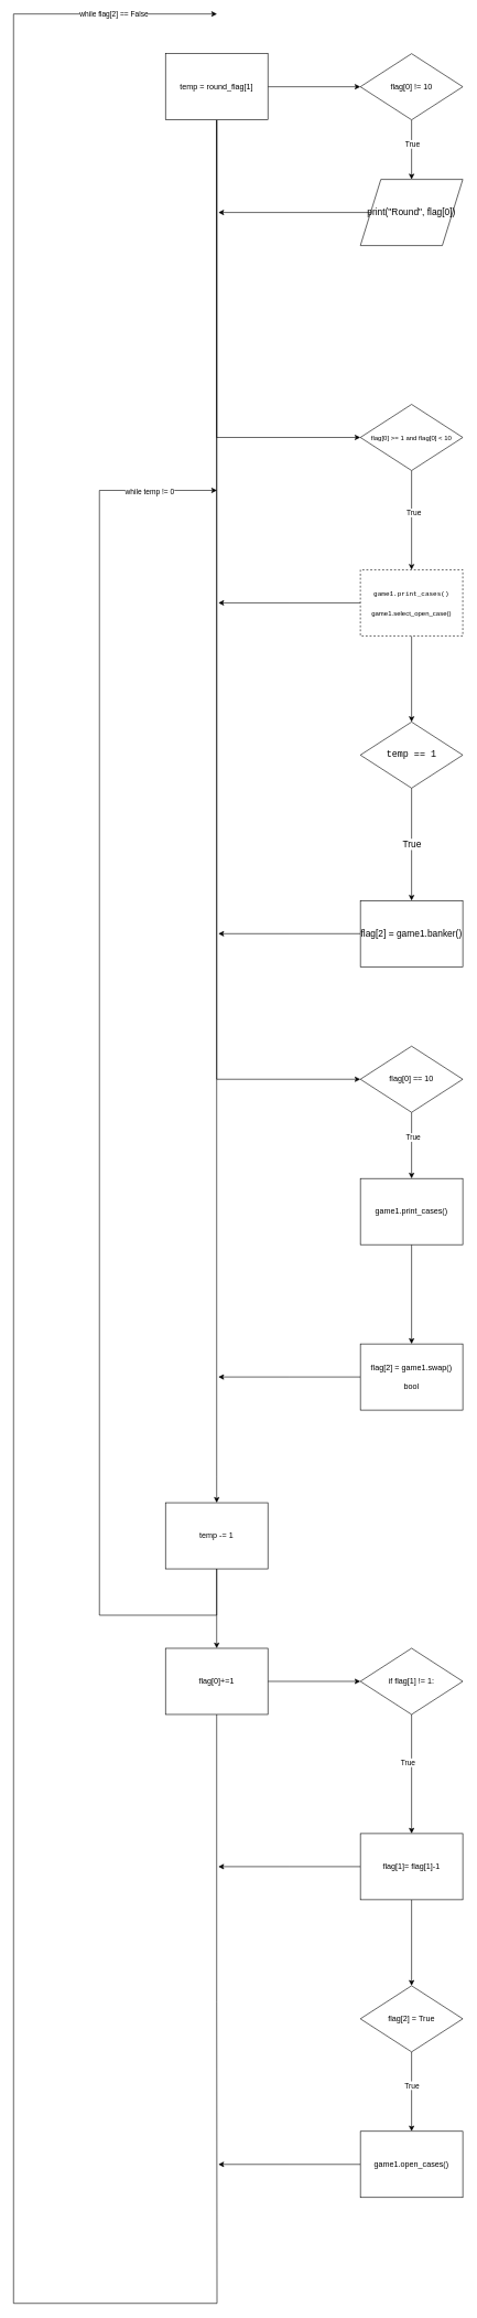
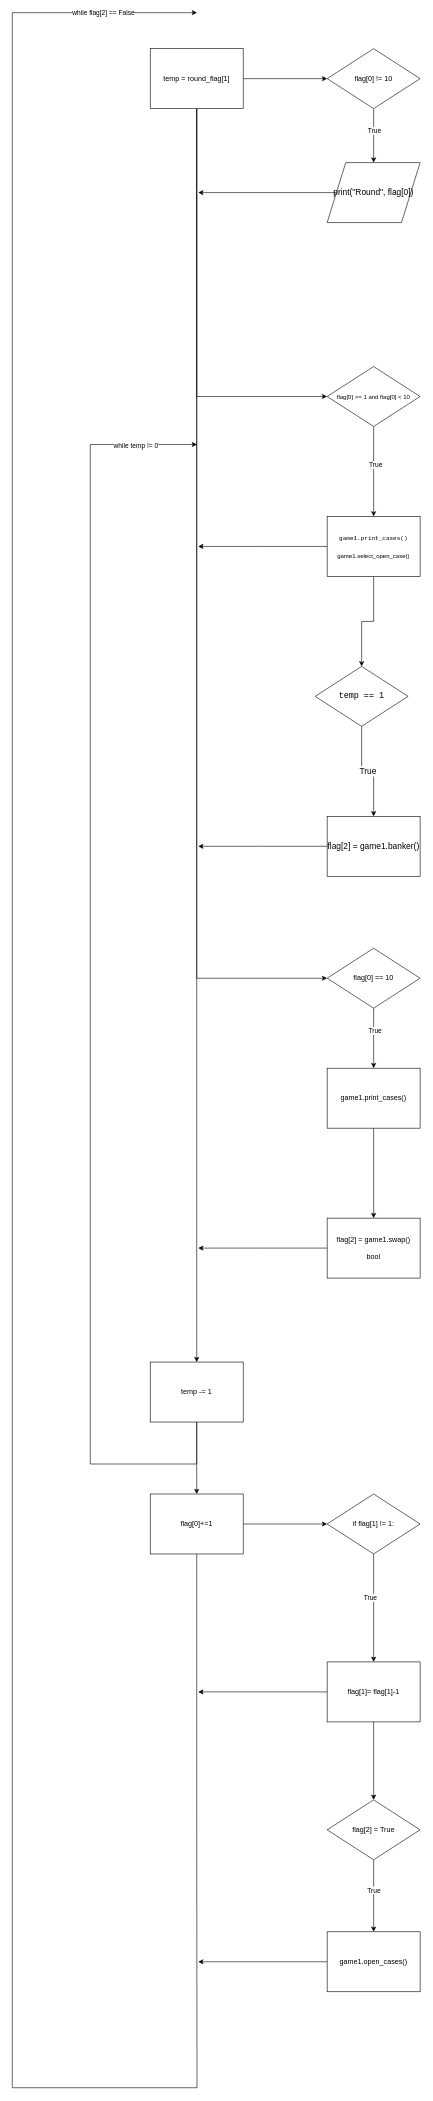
- <mxCell id="19" value="&lt;div style=&quot;font-family: &amp;#34;menlo&amp;#34; , &amp;#34;monaco&amp;#34; , &amp;#34;courier new&amp;#34; , monospace&quot;&gt;&lt;font style=&quot;font-size: 10px&quot;&gt;game1.print_cases()&lt;/font&gt;&lt;/div&gt;&lt;div style=&quot;font-family: &amp;#34;menlo&amp;#34; , &amp;#34;monaco&amp;#34; , &amp;#34;courier new&amp;#34; , monospace&quot;&gt;&lt;font style=&quot;font-size: 12px&quot;&gt;&lt;br&gt;&lt;/font&gt;&lt;/div&gt;&lt;div&gt;&lt;font style=&quot;font-size: 10px&quot;&gt;game1.select_open_case()&lt;/font&gt;&lt;/div&gt;" style="rounded=0;whiteSpace=wrap;html=1;aspect=fixed;direction=west;dashed=1;" parent="1" vertex="1"><mxGeometry x="545" y="860" width="155" height="100" as="geometry" /></mxCell>
+ <mxCell id="19" value="&lt;div style=&quot;font-family: &amp;#34;menlo&amp;#34; , &amp;#34;monaco&amp;#34; , &amp;#34;courier new&amp;#34; , monospace&quot;&gt;&lt;font style=&quot;font-size: 10px&quot;&gt;game1.print_cases()&lt;/font&gt;&lt;/div&gt;&lt;div style=&quot;font-family: &amp;#34;menlo&amp;#34; , &amp;#34;monaco&amp;#34; , &amp;#34;courier new&amp;#34; , monospace&quot;&gt;&lt;font style=&quot;font-size: 12px&quot;&gt;&lt;br&gt;&lt;/font&gt;&lt;/div&gt;&lt;div&gt;&lt;font style=&quot;font-size: 10px&quot;&gt;game1.select_open_case()&lt;/font&gt;&lt;/div&gt;" style="rounded=0;whiteSpace=wrap;html=1;aspect=fixed;direction=west;" parent="1" vertex="1"><mxGeometry x="545" y="860" width="155" height="100" as="geometry" /></mxCell>
- <mxCell id="16" value="&lt;div style=&quot;font-family: &amp;#34;menlo&amp;#34; , &amp;#34;monaco&amp;#34; , &amp;#34;courier new&amp;#34; , monospace ; font-size: 14px ; line-height: 21px&quot;&gt;temp == &lt;span&gt;1&lt;/span&gt;&lt;/div&gt;" style="rhombus;whiteSpace=wrap;html=1;aspect=fixed;flipV=1;" parent="1" vertex="1"><mxGeometry x="545" y="1090" width="155" height="100" as="geometry" /></mxCell>
+ <mxCell id="16" value="&lt;div style=&quot;font-family: &amp;#34;menlo&amp;#34; , &amp;#34;monaco&amp;#34; , &amp;#34;courier new&amp;#34; , monospace ; font-size: 14px ; line-height: 21px&quot;&gt;temp == &lt;span&gt;1&lt;/span&gt;&lt;/div&gt;" style="rhombus;whiteSpace=wrap;html=1;aspect=fixed;flipV=1;" parent="1" vertex="1"><mxGeometry x="525" y="1110" width="155" height="100" as="geometry" /></mxCell>
